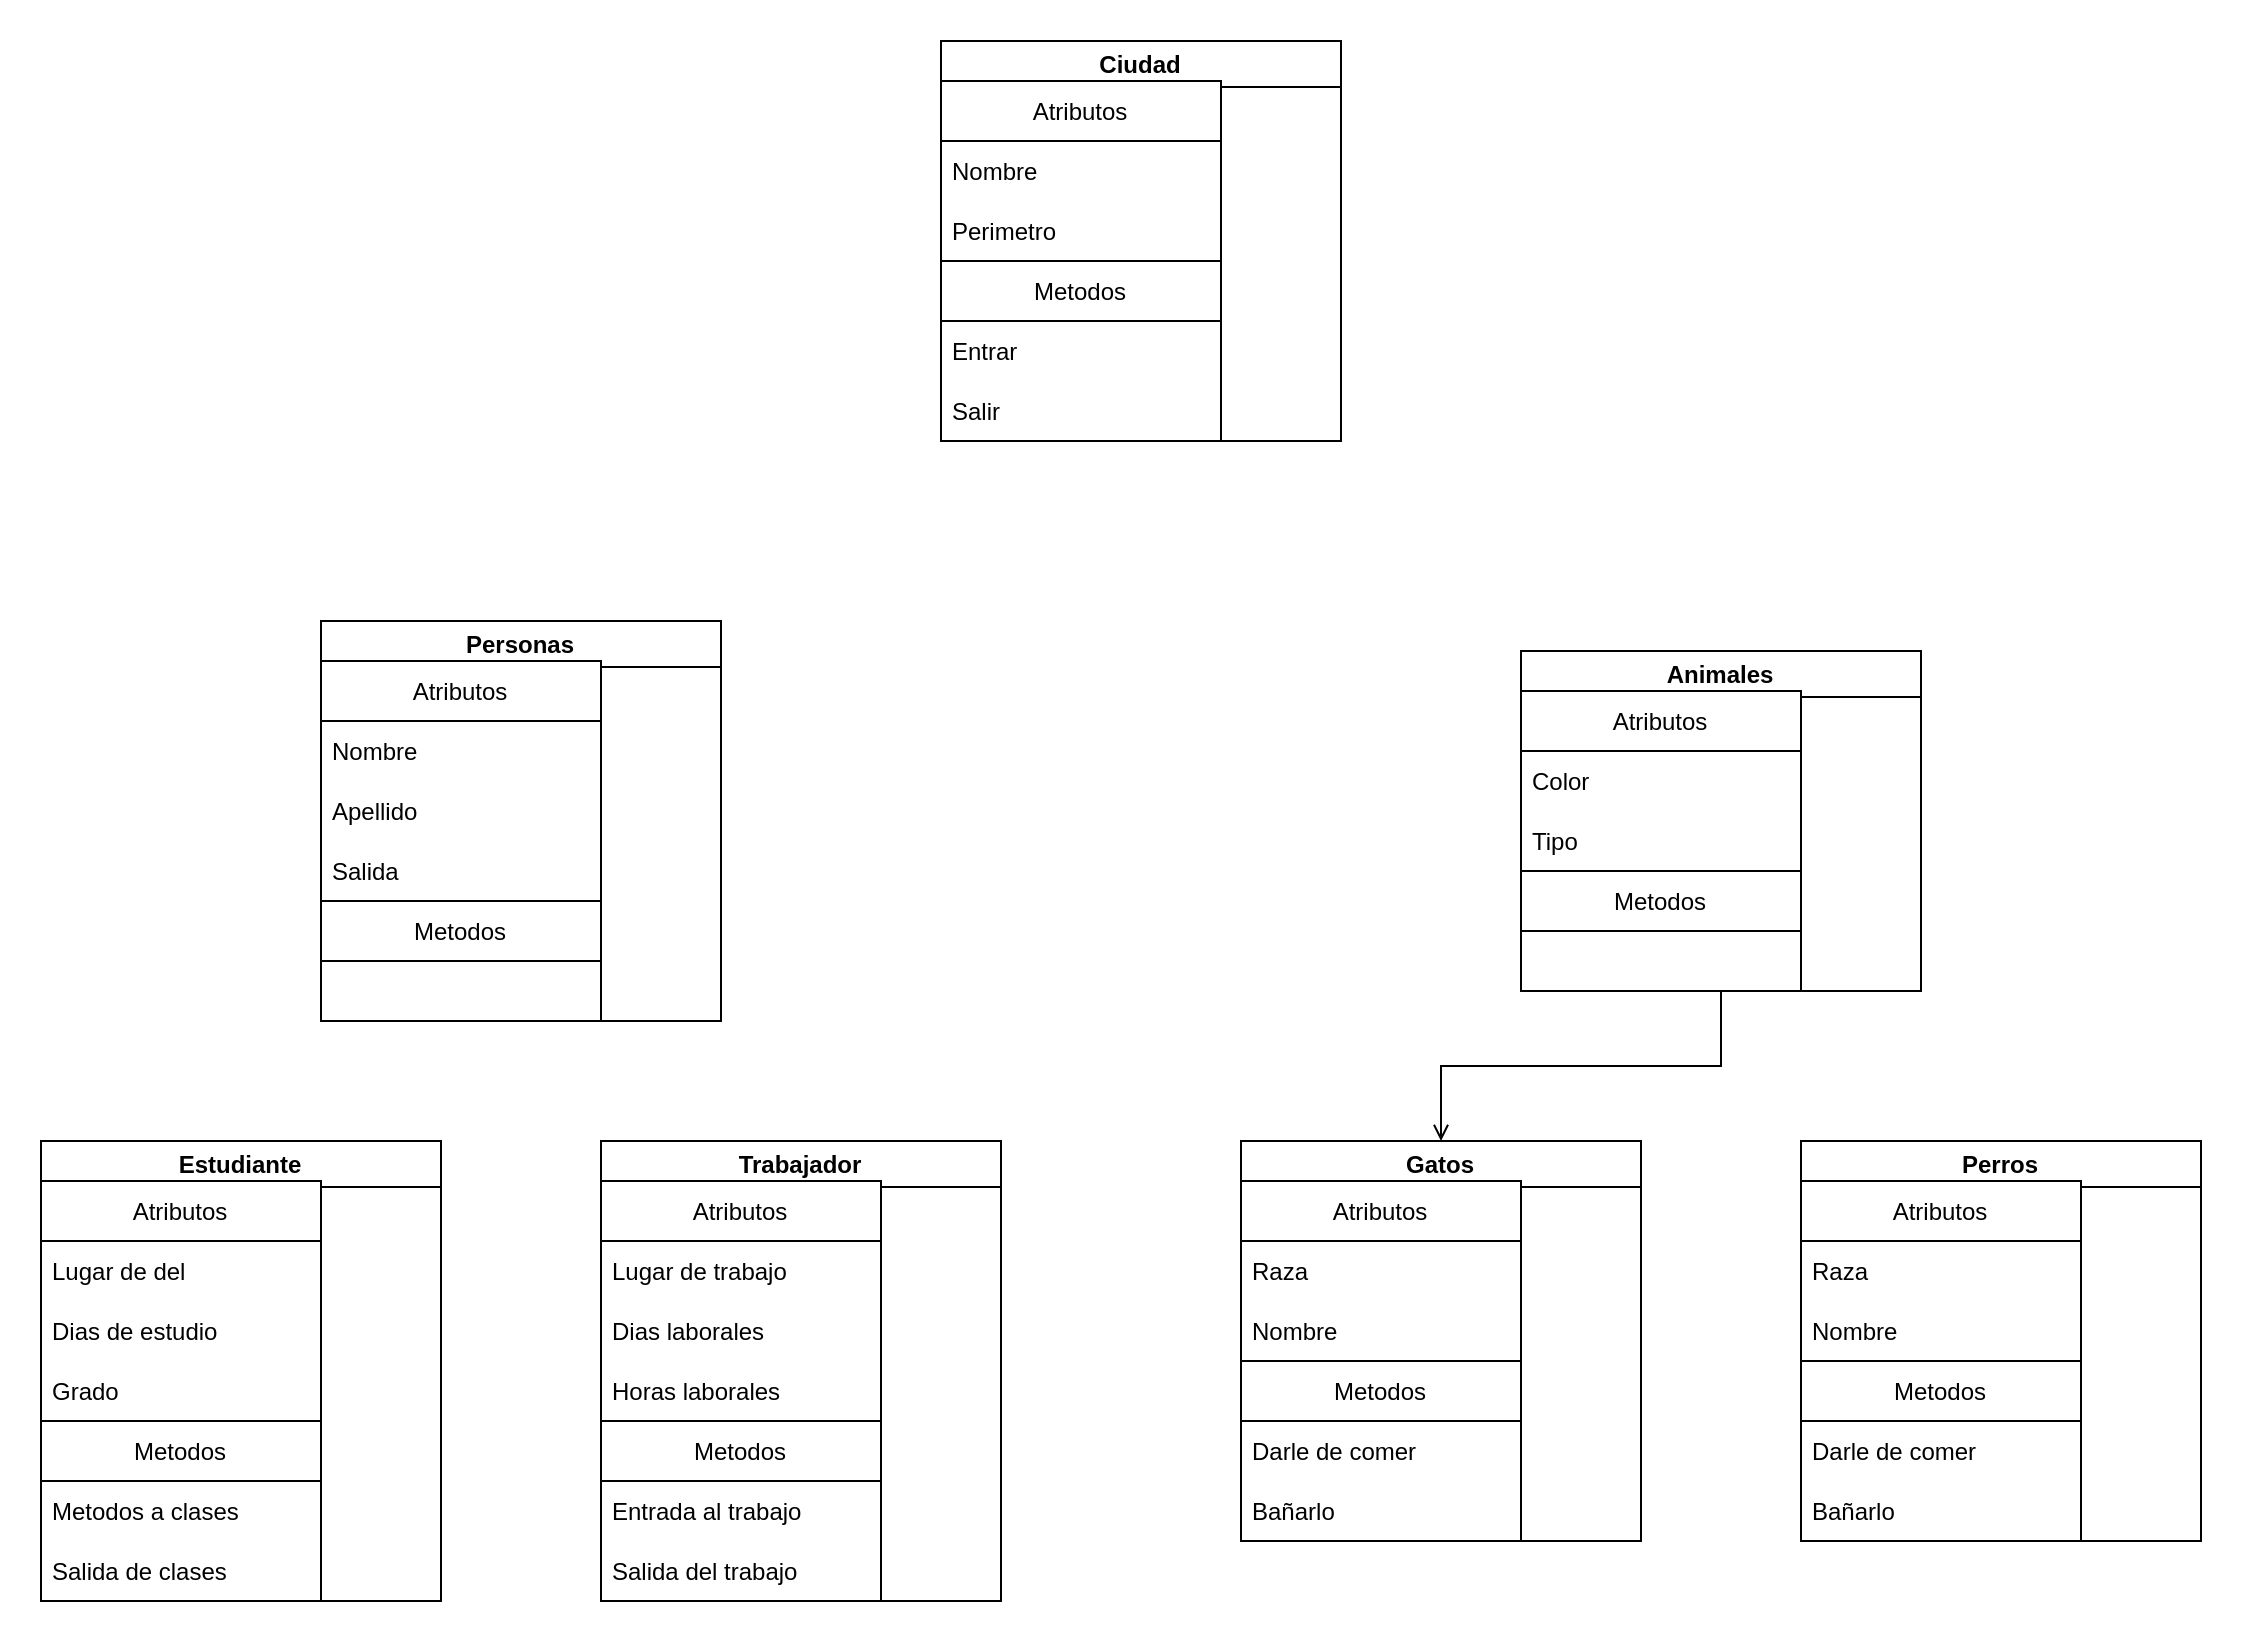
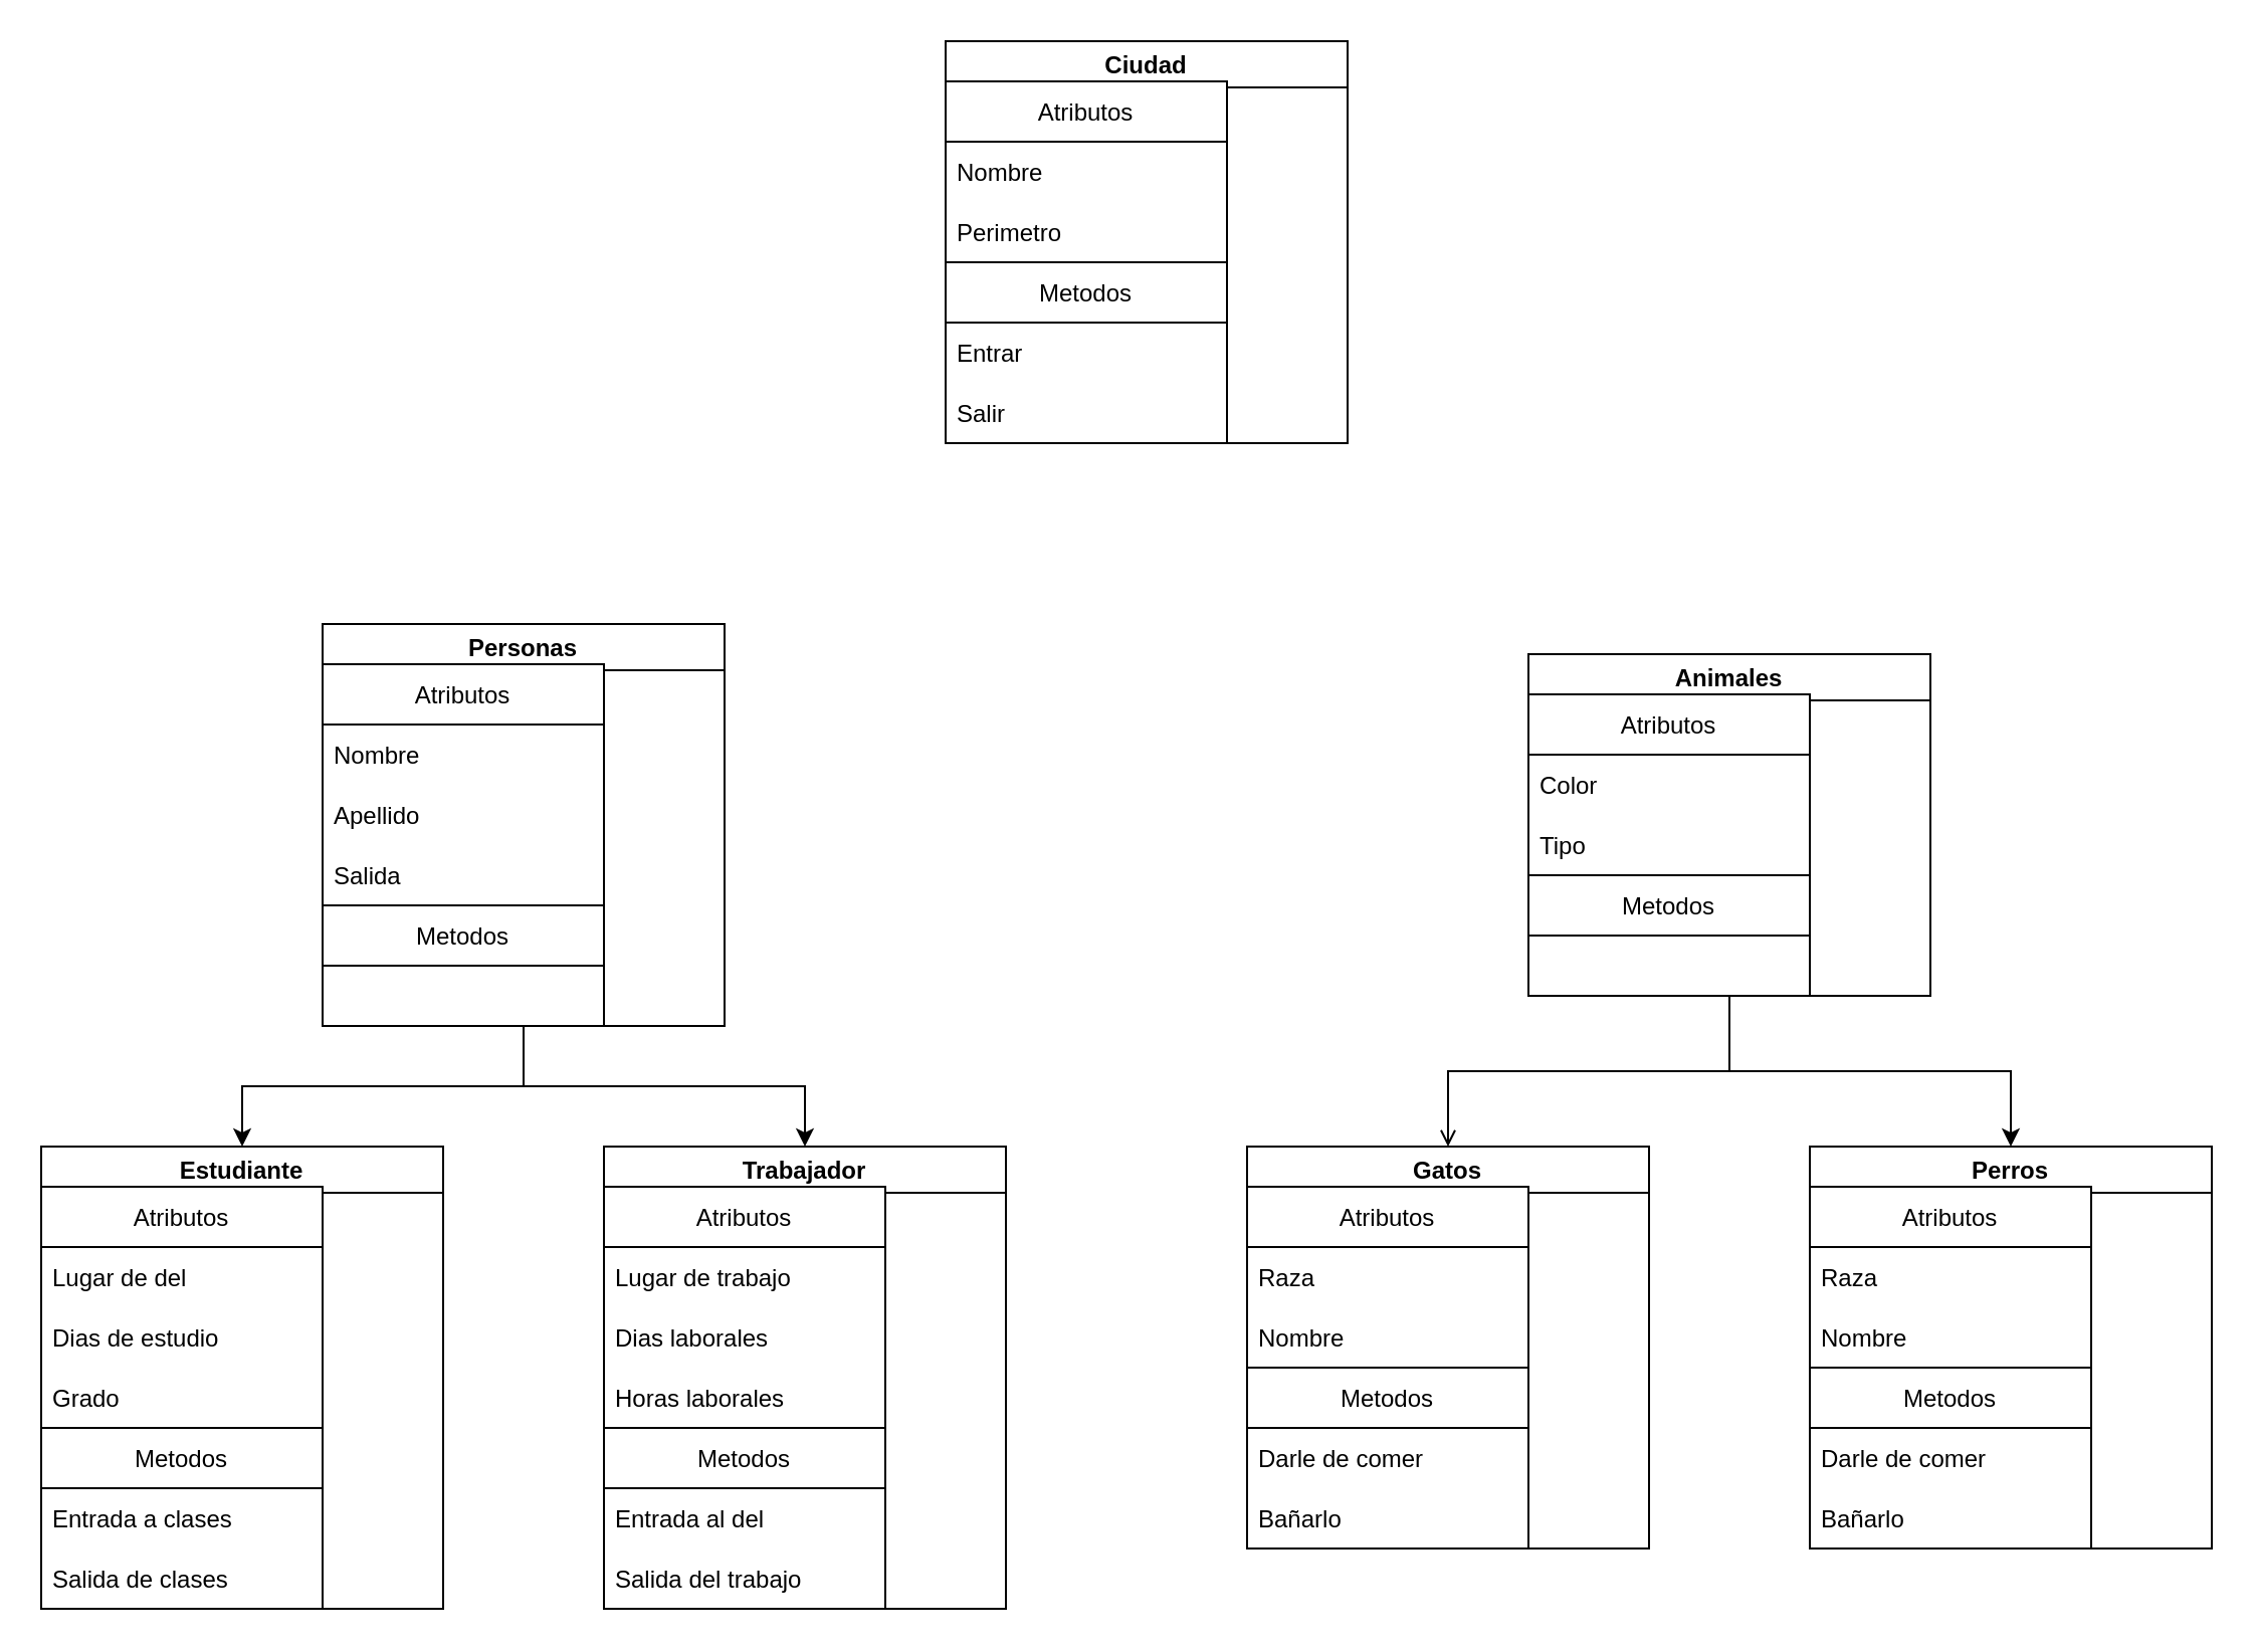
+ <mxCell id="25" style="edgeStyle=orthogonalEdgeStyle;rounded=0;orthogonalLoop=1;jettySize=auto;html=1;entryX=0.5;entryY=0;entryDx=0;entryDy=0;" parent="1" source="27" target="32" edge="1"><mxGeometry relative="1" as="geometry" /></mxCell>
+ <mxCell id="40" style="edgeStyle=orthogonalEdgeStyle;rounded=0;orthogonalLoop=1;jettySize=auto;html=1;entryX=0.5;entryY=0;entryDx=0;entryDy=0;" parent="1" source="41" target="17" edge="1"><mxGeometry relative="1" as="geometry" /></mxCell>
+ <mxCell id="39" style="edgeStyle=orthogonalEdgeStyle;rounded=0;orthogonalLoop=1;jettySize=auto;html=1;entryX=0.5;entryY=0;entryDx=0;entryDy=0;" parent="1" source="41" target="9" edge="1"><mxGeometry relative="1" as="geometry" /></mxCell>
- <mxCell id="23" value="Metodos a clases" style="text;strokeColor=none;fillColor=none;align=left;verticalAlign=middle;spacingLeft=4;spacingRight=4;overflow=hidden;points=[[0,0.5],[1,0.5]];portConstraint=eastwest;rotatable=0;" parent="22" vertex="1"><mxGeometry y="30" width="140" height="30" as="geometry" /></mxCell>
+ <mxCell id="23" value="Entrada a clases" style="text;strokeColor=none;fillColor=none;align=left;verticalAlign=middle;spacingLeft=4;spacingRight=4;overflow=hidden;points=[[0,0.5],[1,0.5]];portConstraint=eastwest;rotatable=0;" parent="22" vertex="1"><mxGeometry y="30" width="140" height="30" as="geometry" /></mxCell>
- <mxCell id="15" value="Entrada al trabajo" style="text;strokeColor=none;fillColor=none;align=left;verticalAlign=middle;spacingLeft=4;spacingRight=4;overflow=hidden;points=[[0,0.5],[1,0.5]];portConstraint=eastwest;rotatable=0;" parent="14" vertex="1"><mxGeometry y="30" width="140" height="30" as="geometry" /></mxCell>
+ <mxCell id="15" value="Entrada al del" style="text;strokeColor=none;fillColor=none;align=left;verticalAlign=middle;spacingLeft=4;spacingRight=4;overflow=hidden;points=[[0,0.5],[1,0.5]];portConstraint=eastwest;rotatable=0;" parent="14" vertex="1"><mxGeometry y="30" width="140" height="30" as="geometry" /></mxCell>
